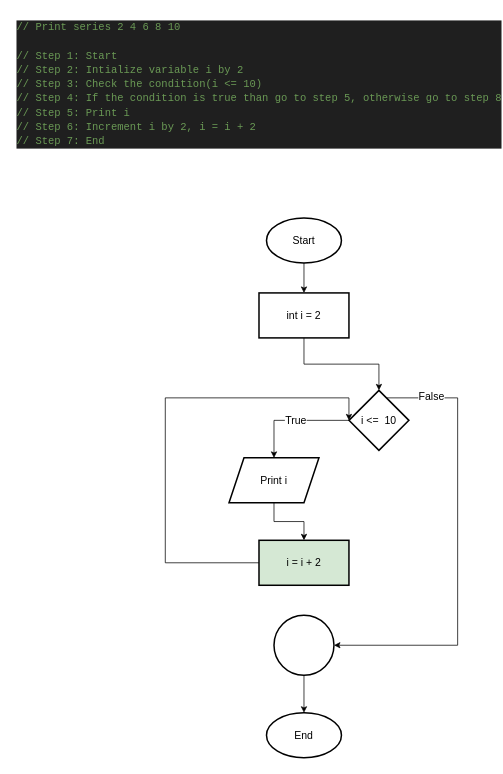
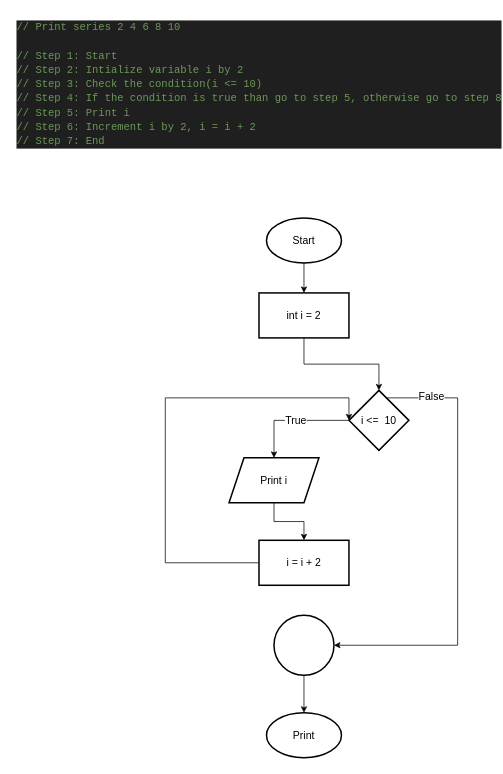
- <mxCell id="15" value="i = i + 2" style="whiteSpace=wrap;html=1;strokeWidth=2;fontSize=14;fillColor=#d5e8d4;" vertex="1" parent="1"><mxGeometry x="345" y="720" width="120" height="60" as="geometry" /></mxCell>
+ <mxCell id="15" value="i = i + 2" style="whiteSpace=wrap;html=1;strokeWidth=2;fontSize=14;" vertex="1" parent="1"><mxGeometry x="345" y="720" width="120" height="60" as="geometry" /></mxCell>
- <mxCell id="4" value="End" style="strokeWidth=2;html=1;shape=mxgraph.flowchart.start_1;whiteSpace=wrap;fontSize=14;" vertex="1" parent="1"><mxGeometry x="355" y="950" width="100" height="60" as="geometry" /></mxCell>
+ <mxCell id="4" value="Print" style="strokeWidth=2;html=1;shape=mxgraph.flowchart.start_1;whiteSpace=wrap;fontSize=14;" vertex="1" parent="1"><mxGeometry x="355" y="950" width="100" height="60" as="geometry" /></mxCell>
